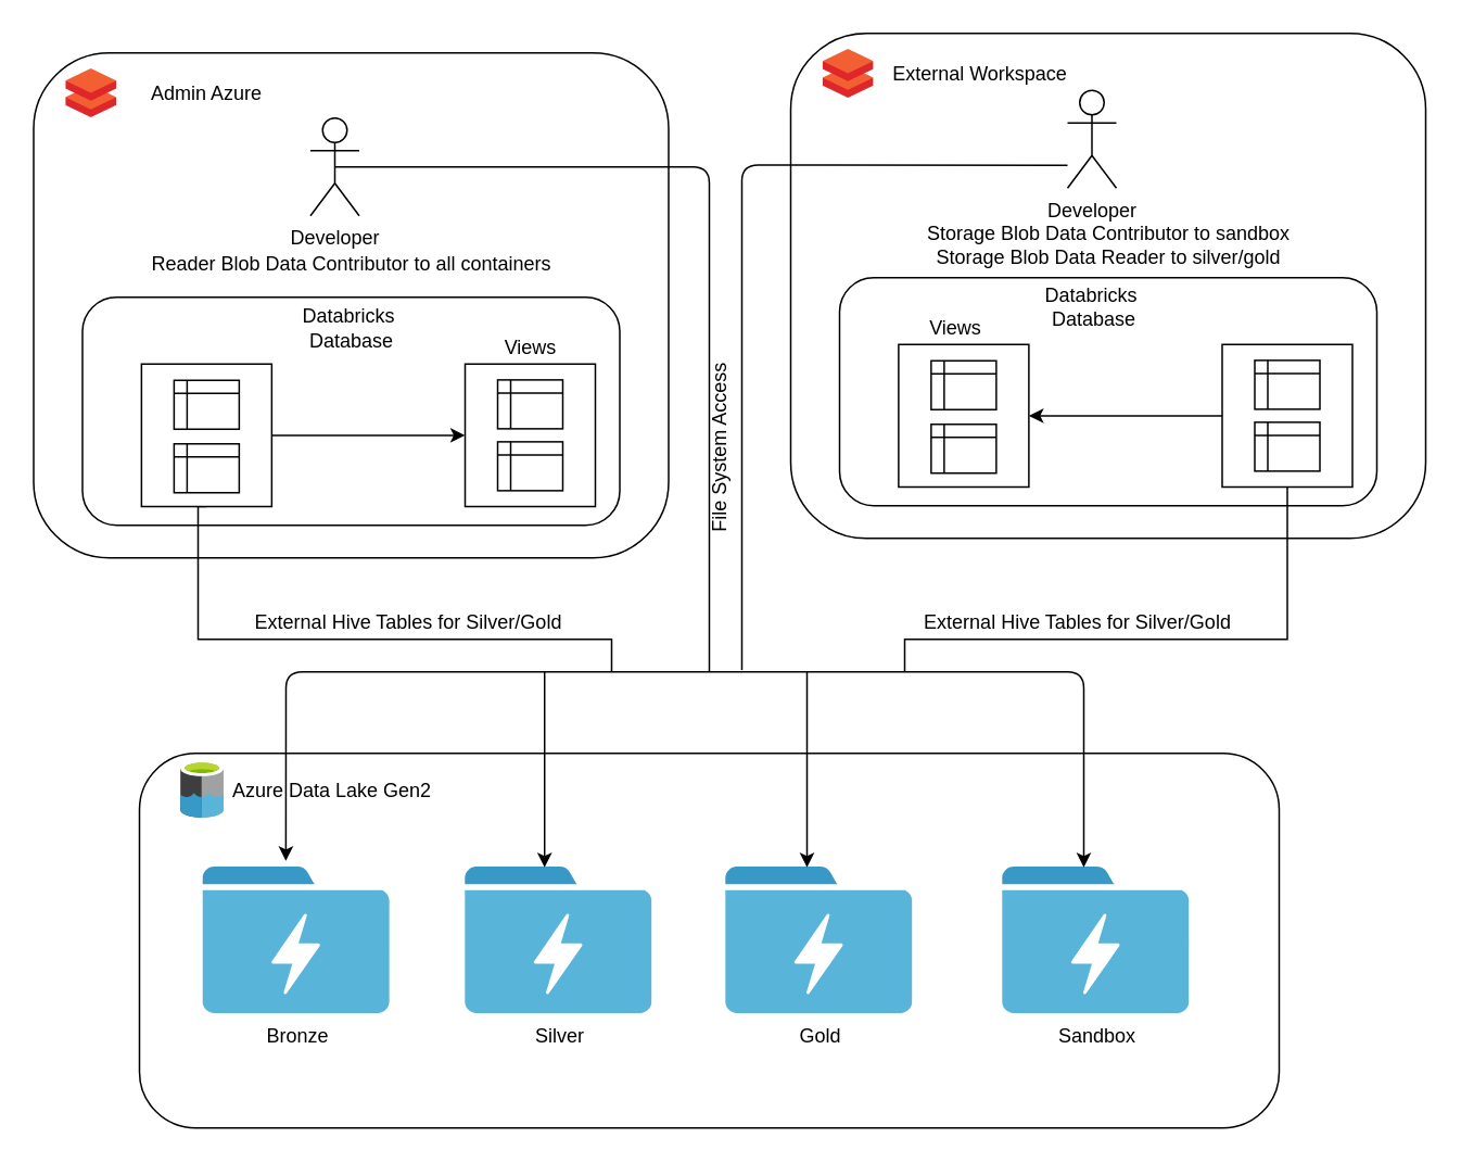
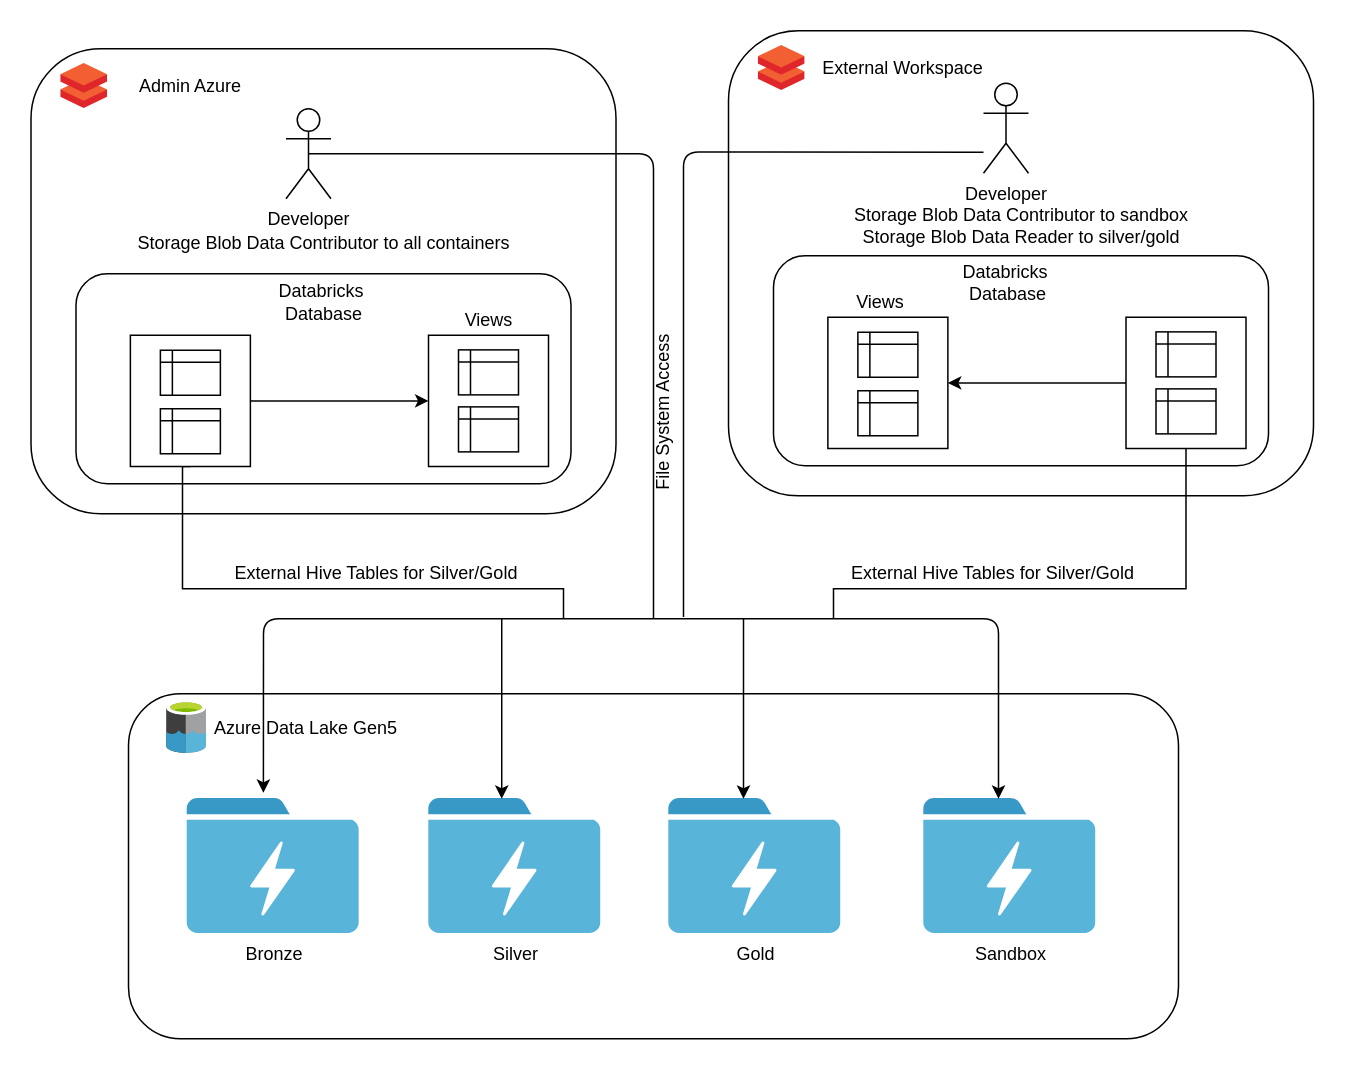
- <mxCell id="11" value="Reader Blob Data Contributor to all containers" style="text;html=1;align=center;verticalAlign=middle;resizable=0;points=[];autosize=1;" parent="1" vertex="1"><mxGeometry x="85" y="152" width="260" height="20" as="geometry" /></mxCell>
+ <mxCell id="11" value="Storage Blob Data Contributor to all containers" style="text;html=1;align=center;verticalAlign=middle;resizable=0;points=[];autosize=1;" parent="1" vertex="1"><mxGeometry x="85" y="152" width="260" height="20" as="geometry" /></mxCell>
- <mxCell id="23" value="Azure Data Lake Gen2" style="text;html=1;align=center;verticalAlign=middle;resizable=0;points=[];autosize=1;" parent="19" vertex="1"><mxGeometry x="48.16" y="12.5" width="140" height="20" as="geometry" /></mxCell>
+ <mxCell id="23" value="Azure Data Lake Gen5" style="text;html=1;align=center;verticalAlign=middle;resizable=0;points=[];autosize=1;" parent="19" vertex="1"><mxGeometry x="48.16" y="12.5" width="140" height="20" as="geometry" /></mxCell>
